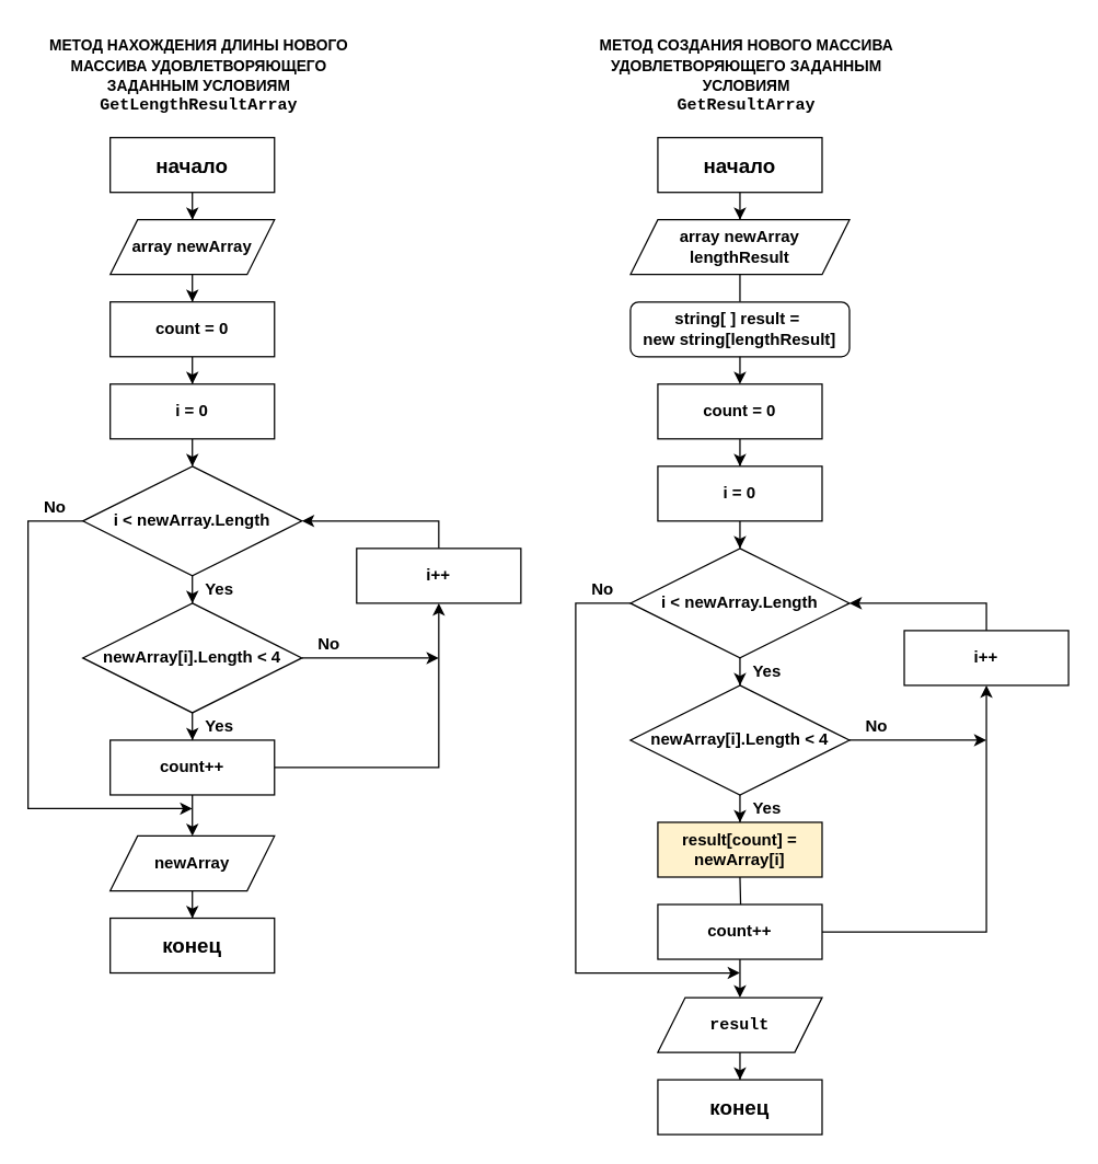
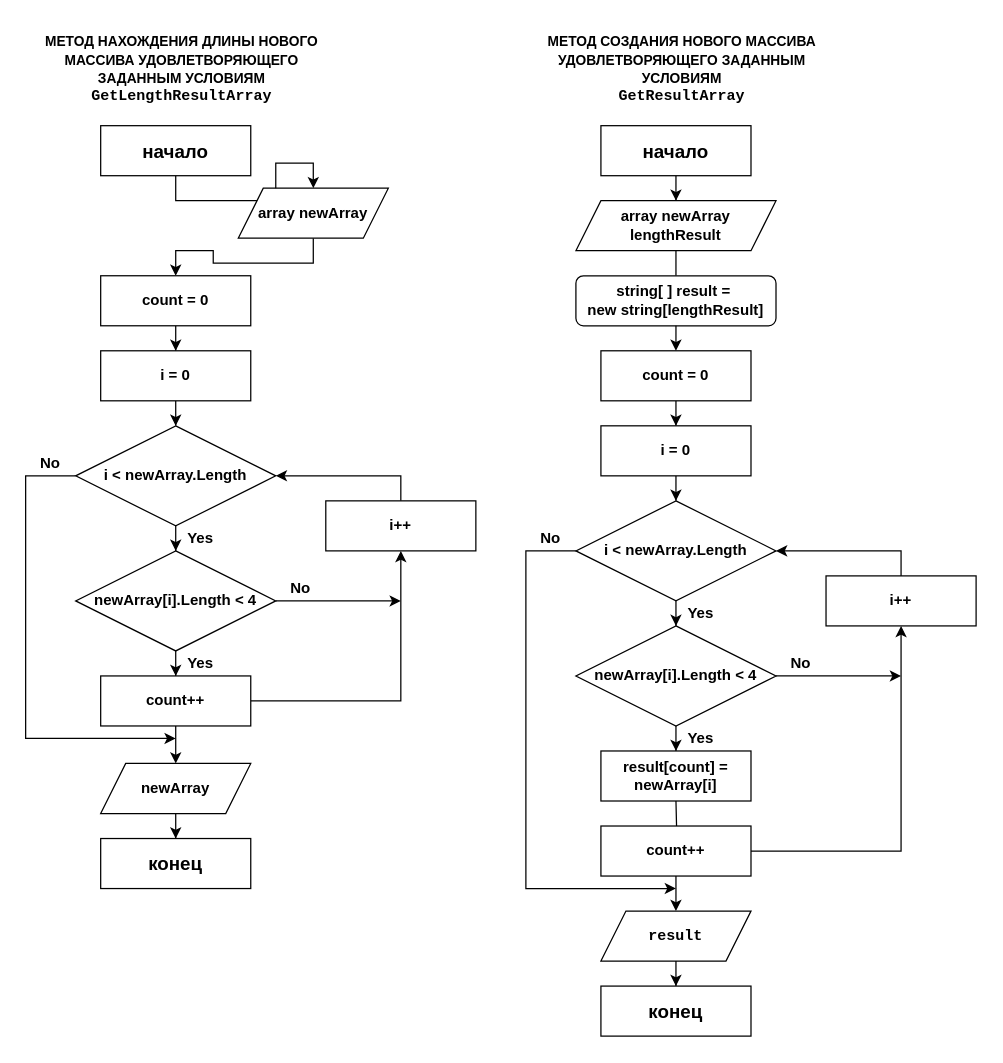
- <mxCell id="6" value="&lt;b&gt;array newArray&lt;/b&gt;" style="shape=parallelogram;perimeter=parallelogramPerimeter;whiteSpace=wrap;html=1;fixedSize=1;labelBackgroundColor=none;fontFamily=Helvetica;fontSize=12;fontColor=#000000;rounded=0;" vertex="1" parent="1"><mxGeometry x="80" y="160" width="120" height="40" as="geometry" /></mxCell>
+ <mxCell id="6" value="&lt;b&gt;array newArray&lt;/b&gt;" style="shape=parallelogram;perimeter=parallelogramPerimeter;whiteSpace=wrap;html=1;fixedSize=1;labelBackgroundColor=none;fontFamily=Helvetica;fontSize=12;fontColor=#000000;rounded=0;" vertex="1" parent="1"><mxGeometry x="190" y="150" width="120" height="40" as="geometry" /></mxCell>
- <mxCell id="58" value="&lt;b&gt;result[count] = newArray[i]&lt;/b&gt;" style="whiteSpace=wrap;html=1;labelBackgroundColor=none;fontFamily=Helvetica;fontSize=12;fontColor=#000000;rounded=0;fillColor=#fff2cc;" vertex="1" parent="1"><mxGeometry x="480" y="600" width="120" height="40" as="geometry" /></mxCell>
+ <mxCell id="58" value="&lt;b&gt;result[count] = newArray[i]&lt;/b&gt;" style="whiteSpace=wrap;html=1;labelBackgroundColor=none;fontFamily=Helvetica;fontSize=12;fontColor=#000000;rounded=0;" vertex="1" parent="1"><mxGeometry x="480" y="600" width="120" height="40" as="geometry" /></mxCell>
